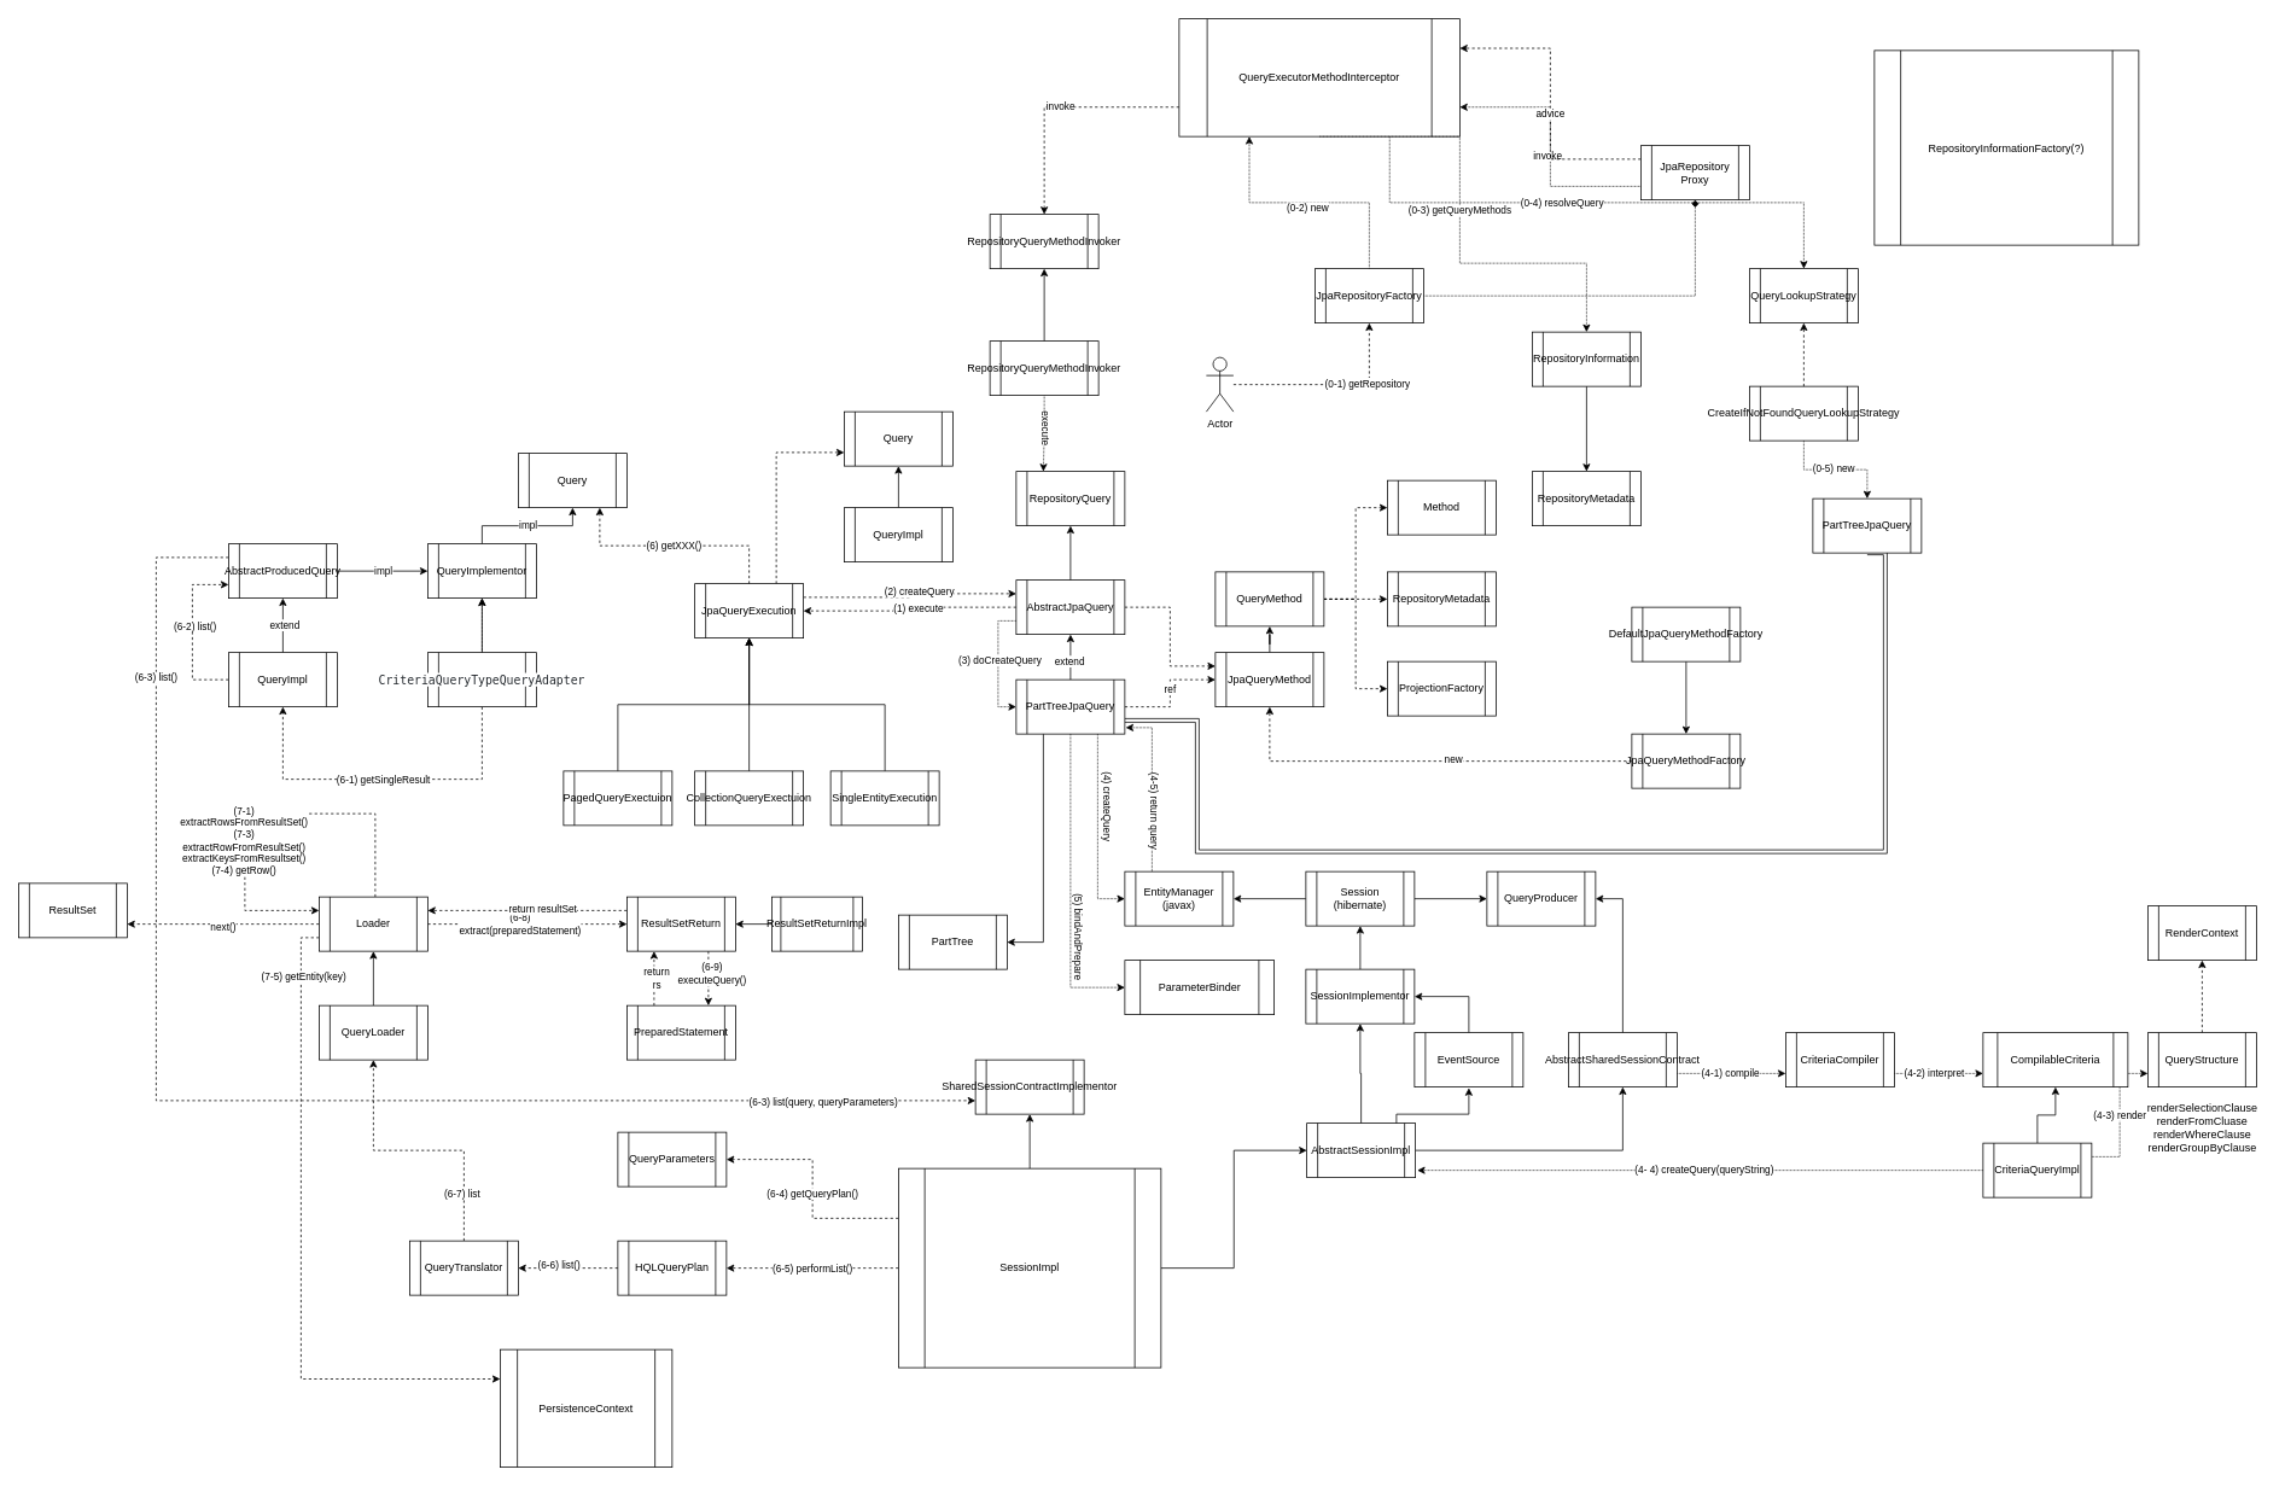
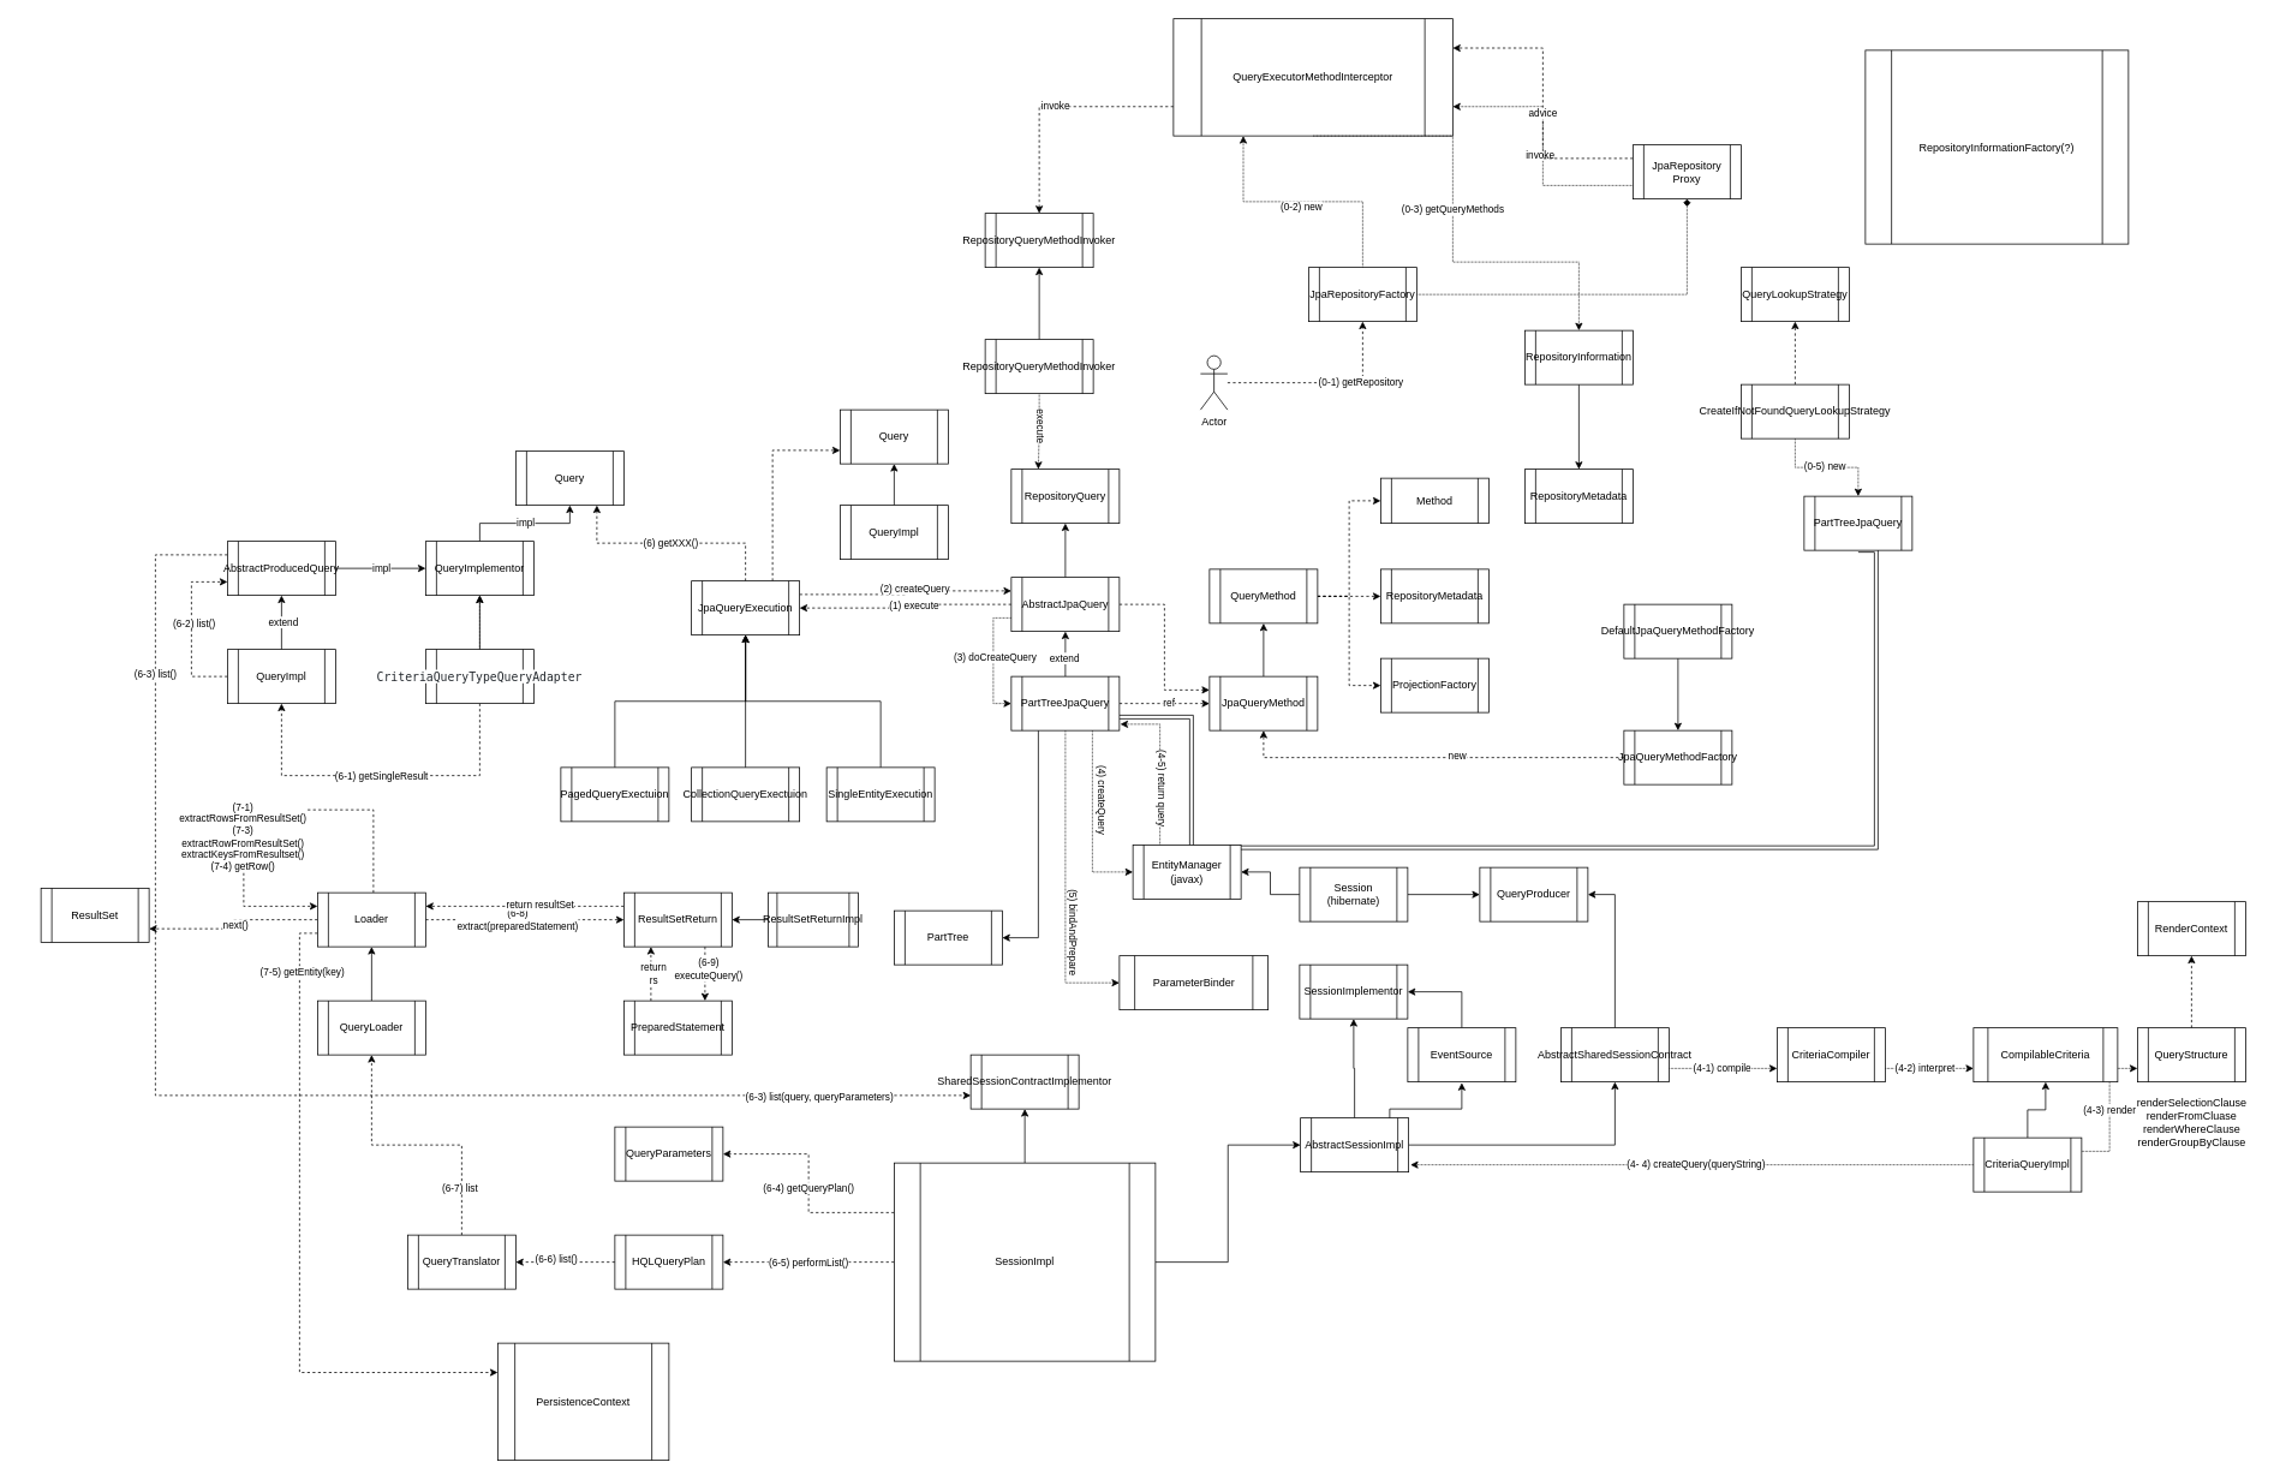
- <mxCell id="71" style="edgeStyle=orthogonalEdgeStyle;rounded=0;orthogonalLoop=1;jettySize=auto;html=1;exitX=0.75;exitY=1;exitDx=0;exitDy=0;entryX=0.5;entryY=0;entryDx=0;entryDy=0;dashed=1;dashPattern=1 1;" parent="1" source="73" target="116" edge="1"><mxGeometry relative="1" as="geometry" /></mxCell>
- <mxCell id="72" value="(0-4) resolveQuery" style="edgeLabel;html=1;align=center;verticalAlign=middle;resizable=0;points=[];" parent="71" vertex="1" connectable="0"><mxGeometry x="-0.129" y="1" relative="1" as="geometry"><mxPoint as="offset" /></mxGeometry></mxCell>
- <mxCell id="20" value="Method" style="shape=process;whiteSpace=wrap;html=1;backgroundOutline=1;" parent="1" vertex="1"><mxGeometry x="1532" y="530" width="120" height="60" as="geometry" /></mxCell>
+ <mxCell id="20" value="Method" style="shape=process;whiteSpace=wrap;html=1;backgroundOutline=1;" parent="1" vertex="1"><mxGeometry x="1532" y="530" width="120" height="50" as="geometry" /></mxCell>
- <mxCell id="3" value="JpaQueryMethod" style="shape=process;whiteSpace=wrap;html=1;backgroundOutline=1;" parent="1" vertex="1"><mxGeometry x="1342" y="720" width="120" height="60" as="geometry" /></mxCell>
+ <mxCell id="3" value="JpaQueryMethod" style="shape=process;whiteSpace=wrap;html=1;backgroundOutline=1;" parent="1" vertex="1"><mxGeometry x="1342" y="750" width="120" height="60" as="geometry" /></mxCell>
- <mxCell id="44" value="EntityManager&lt;br&gt;(javax)" style="shape=process;whiteSpace=wrap;html=1;backgroundOutline=1;" parent="1" vertex="1"><mxGeometry x="1242" y="962" width="120" height="60" as="geometry" /></mxCell>
+ <mxCell id="44" value="EntityManager&lt;br&gt;(javax)" style="shape=process;whiteSpace=wrap;html=1;backgroundOutline=1;" parent="1" vertex="1"><mxGeometry x="1257" y="937" width="120" height="60" as="geometry" /></mxCell>
- <mxCell id="171" value="ResultSet" style="shape=process;whiteSpace=wrap;html=1;backgroundOutline=1;" parent="1" vertex="1"><mxGeometry x="20" y="975" width="120" height="60" as="geometry" /></mxCell>
+ <mxCell id="171" value="ResultSet" style="shape=process;whiteSpace=wrap;html=1;backgroundOutline=1;" parent="1" vertex="1"><mxGeometry x="45" y="985" width="120" height="60" as="geometry" /></mxCell>
- <mxCell id="60" style="edgeStyle=orthogonalEdgeStyle;rounded=0;orthogonalLoop=1;jettySize=auto;html=1;entryX=0.5;entryY=1;entryDx=0;entryDy=0;" parent="1" source="61" target="48" edge="1"><mxGeometry relative="1" as="geometry" /></mxCell>
